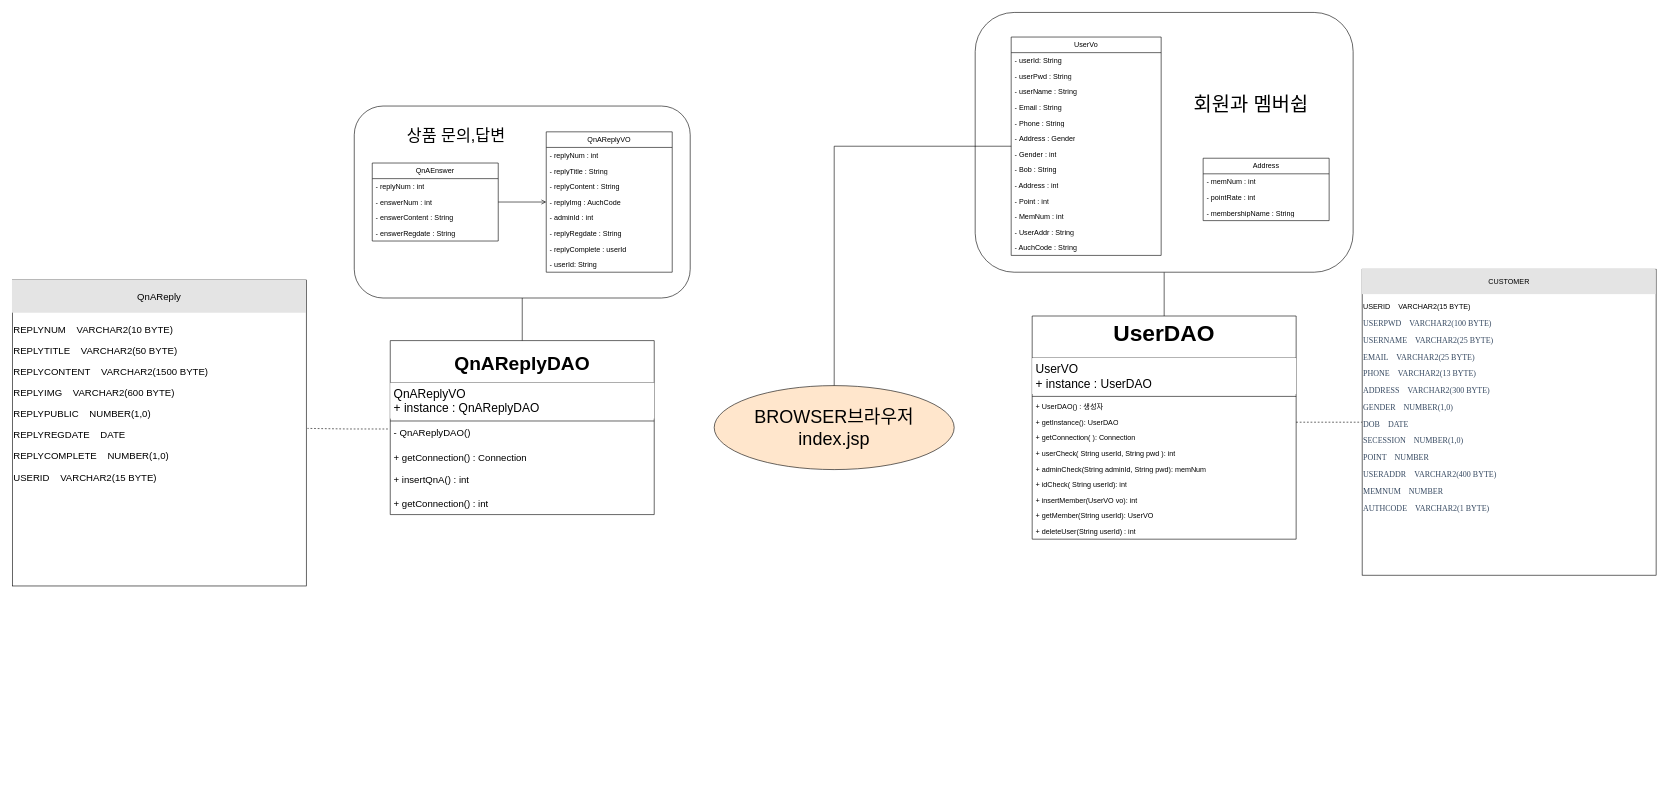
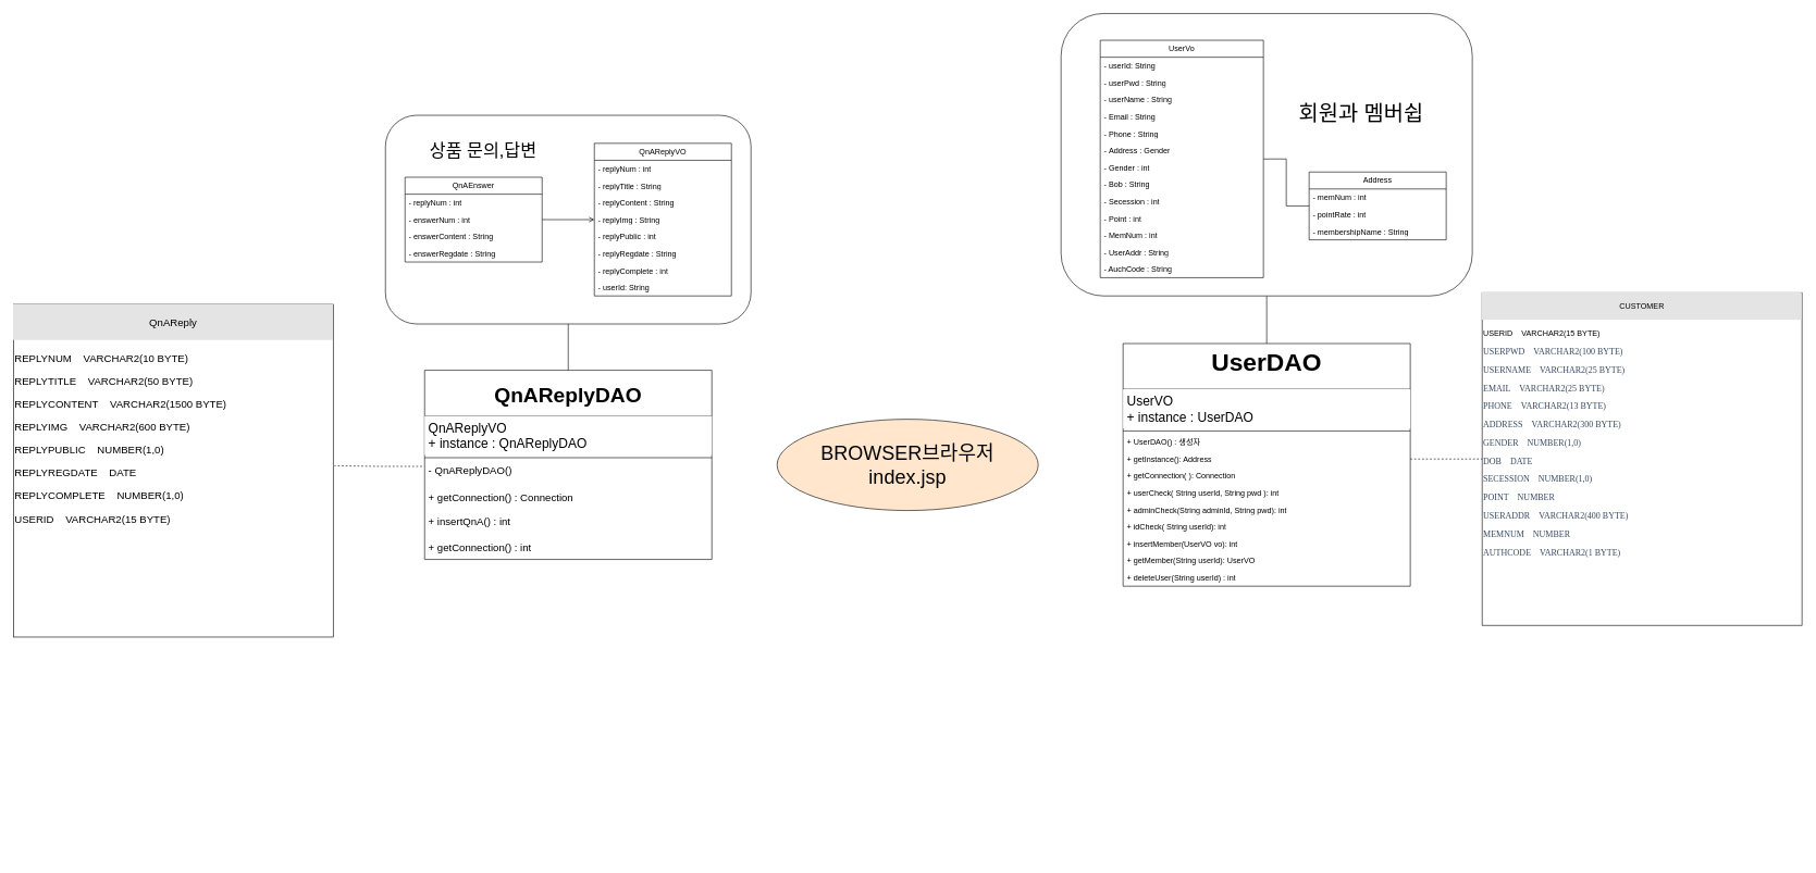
- <mxCell id="43" value="&lt;span style=&quot;font-size: 27px;&quot;&gt;상품 문의,답변&lt;/span&gt;" style="text;html=1;strokeColor=none;fillColor=none;align=center;verticalAlign=middle;whiteSpace=wrap;rounded=0;" vertex="1" parent="1"><mxGeometry x="620" y="196" width="280" height="60" as="geometry" /></mxCell>
+ <mxCell id="43" value="&lt;span style=&quot;font-size: 27px;&quot;&gt;상품 문의,답변&lt;/span&gt;" style="text;html=1;strokeColor=none;fillColor=none;align=center;verticalAlign=middle;whiteSpace=wrap;rounded=0;" vertex="1" parent="1"><mxGeometry x="600" y="201" width="280" height="60" as="geometry" /></mxCell>
- <mxCell id="66" style="edgeStyle=orthogonalEdgeStyle;rounded=0;orthogonalLoop=1;jettySize=auto;html=1;endArrow=none;endFill=0;" edge="1" parent="46" source="48" target="2"><mxGeometry relative="1" as="geometry" /></mxCell>
+ <mxCell id="66" style="edgeStyle=orthogonalEdgeStyle;rounded=0;orthogonalLoop=1;jettySize=auto;html=1;endArrow=none;endFill=0;" edge="1" parent="46" source="48" target="62"><mxGeometry relative="1" as="geometry" /></mxCell>
- <mxCell id="57" value="- Address : int" style="text;strokeColor=none;fillColor=none;align=left;verticalAlign=top;spacingLeft=4;spacingRight=4;overflow=hidden;rotatable=0;points=[[0,0.5],[1,0.5]];portConstraint=eastwest;whiteSpace=wrap;html=1;" parent="48" vertex="1"><mxGeometry y="234" width="250" height="26" as="geometry" /></mxCell>
+ <mxCell id="57" value="- Secession : int" style="text;strokeColor=none;fillColor=none;align=left;verticalAlign=top;spacingLeft=4;spacingRight=4;overflow=hidden;rotatable=0;points=[[0,0.5],[1,0.5]];portConstraint=eastwest;whiteSpace=wrap;html=1;" parent="48" vertex="1"><mxGeometry y="234" width="250" height="26" as="geometry" /></mxCell>
- <mxCell id="32" value="- replyImg : AuchCode" style="text;strokeColor=none;fillColor=none;align=left;verticalAlign=top;spacingLeft=4;spacingRight=4;overflow=hidden;rotatable=0;points=[[0,0.5],[1,0.5]];portConstraint=eastwest;whiteSpace=wrap;html=1;" parent="28" vertex="1"><mxGeometry y="104" width="210" height="26" as="geometry" /></mxCell>
+ <mxCell id="32" value="- replyImg : String" style="text;strokeColor=none;fillColor=none;align=left;verticalAlign=top;spacingLeft=4;spacingRight=4;overflow=hidden;rotatable=0;points=[[0,0.5],[1,0.5]];portConstraint=eastwest;whiteSpace=wrap;html=1;" parent="28" vertex="1"><mxGeometry y="104" width="210" height="26" as="geometry" /></mxCell>
- <mxCell id="33" value="- adminId : int" style="text;strokeColor=none;fillColor=none;align=left;verticalAlign=top;spacingLeft=4;spacingRight=4;overflow=hidden;rotatable=0;points=[[0,0.5],[1,0.5]];portConstraint=eastwest;whiteSpace=wrap;html=1;" parent="28" vertex="1"><mxGeometry y="130" width="210" height="26" as="geometry" /></mxCell>
+ <mxCell id="33" value="- replyPublic : int" style="text;strokeColor=none;fillColor=none;align=left;verticalAlign=top;spacingLeft=4;spacingRight=4;overflow=hidden;rotatable=0;points=[[0,0.5],[1,0.5]];portConstraint=eastwest;whiteSpace=wrap;html=1;" parent="28" vertex="1"><mxGeometry y="130" width="210" height="26" as="geometry" /></mxCell>
- <mxCell id="35" value="- replyComplete : userId" style="text;strokeColor=none;fillColor=none;align=left;verticalAlign=top;spacingLeft=4;spacingRight=4;overflow=hidden;rotatable=0;points=[[0,0.5],[1,0.5]];portConstraint=eastwest;whiteSpace=wrap;html=1;" parent="28" vertex="1"><mxGeometry y="182" width="210" height="26" as="geometry" /></mxCell>
+ <mxCell id="35" value="- replyComplete : int" style="text;strokeColor=none;fillColor=none;align=left;verticalAlign=top;spacingLeft=4;spacingRight=4;overflow=hidden;rotatable=0;points=[[0,0.5],[1,0.5]];portConstraint=eastwest;whiteSpace=wrap;html=1;" parent="28" vertex="1"><mxGeometry y="182" width="210" height="26" as="geometry" /></mxCell>
- <mxCell id="8" value="+ getInstance(): UserDAO" style="text;strokeColor=none;fillColor=none;align=left;verticalAlign=top;spacingLeft=4;spacingRight=4;overflow=hidden;rotatable=0;points=[[0,0.5],[1,0.5]];portConstraint=eastwest;whiteSpace=wrap;html=1;" parent="4" vertex="1"><mxGeometry y="164" width="440" height="26" as="geometry" /></mxCell>
+ <mxCell id="8" value="+ getInstance(): Address" style="text;strokeColor=none;fillColor=none;align=left;verticalAlign=top;spacingLeft=4;spacingRight=4;overflow=hidden;rotatable=0;points=[[0,0.5],[1,0.5]];portConstraint=eastwest;whiteSpace=wrap;html=1;" parent="4" vertex="1"><mxGeometry y="164" width="440" height="26" as="geometry" /></mxCell>
- <mxCell id="11" value="+ adminCheck(String adminId, String pwd): memNum" style="text;strokeColor=none;fillColor=none;align=left;verticalAlign=top;spacingLeft=4;spacingRight=4;overflow=hidden;rotatable=0;points=[[0,0.5],[1,0.5]];portConstraint=eastwest;whiteSpace=wrap;html=1;" parent="4" vertex="1"><mxGeometry y="242" width="440" height="26" as="geometry" /></mxCell>
+ <mxCell id="11" value="+ adminCheck(String adminId, String pwd): int" style="text;strokeColor=none;fillColor=none;align=left;verticalAlign=top;spacingLeft=4;spacingRight=4;overflow=hidden;rotatable=0;points=[[0,0.5],[1,0.5]];portConstraint=eastwest;whiteSpace=wrap;html=1;" parent="4" vertex="1"><mxGeometry y="242" width="440" height="26" as="geometry" /></mxCell>
